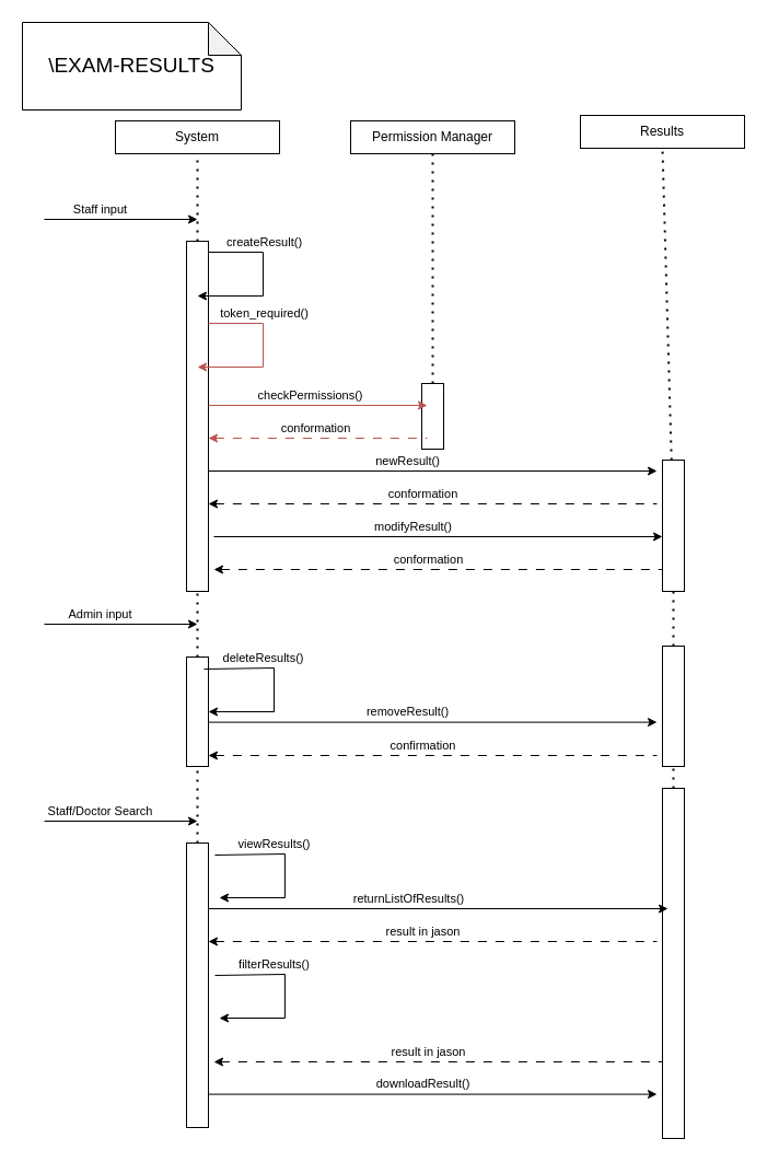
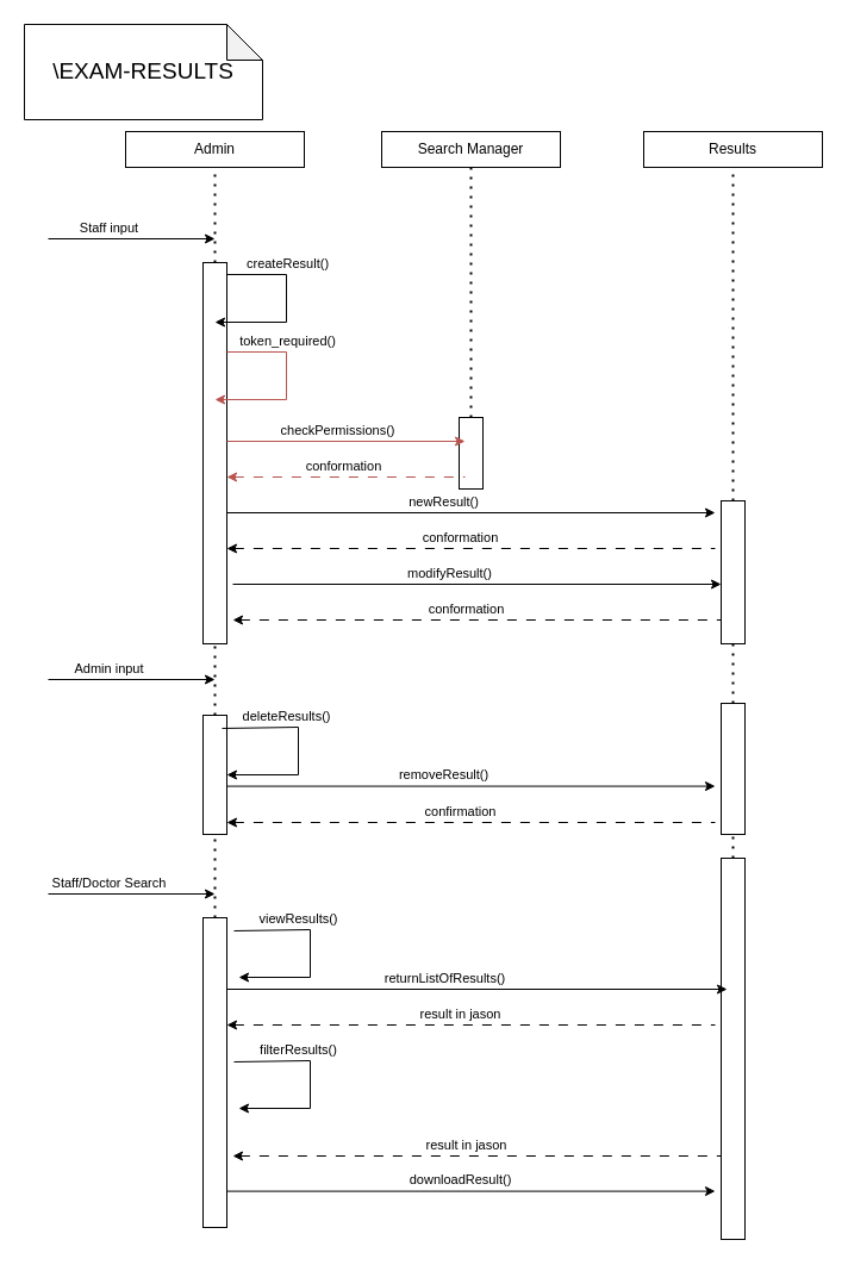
- <mxCell id="16" value="Results" style="rounded=0;whiteSpace=wrap;html=1;" parent="1" vertex="1"><mxGeometry x="530" y="105" width="150" height="30" as="geometry" /></mxCell>
+ <mxCell id="16" value="Results" style="rounded=0;whiteSpace=wrap;html=1;" parent="1" vertex="1"><mxGeometry x="540" y="110" width="150" height="30" as="geometry" /></mxCell>
- <mxCell id="4" value="System" style="rounded=0;whiteSpace=wrap;html=1;" parent="1" vertex="1"><mxGeometry x="105" y="110" width="150" height="30" as="geometry" /></mxCell>
+ <mxCell id="4" value="Admin" style="rounded=0;whiteSpace=wrap;html=1;" parent="1" vertex="1"><mxGeometry x="105" y="110" width="150" height="30" as="geometry" /></mxCell>
- <mxCell id="22" value="Permission Manager" style="rounded=0;whiteSpace=wrap;html=1;" parent="1" vertex="1"><mxGeometry x="320" y="110" width="150" height="30" as="geometry" /></mxCell>
+ <mxCell id="22" value="Search Manager" style="rounded=0;whiteSpace=wrap;html=1;" parent="1" vertex="1"><mxGeometry x="320" y="110" width="150" height="30" as="geometry" /></mxCell>
